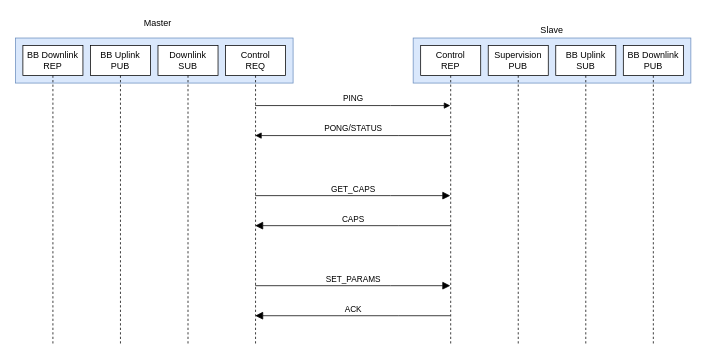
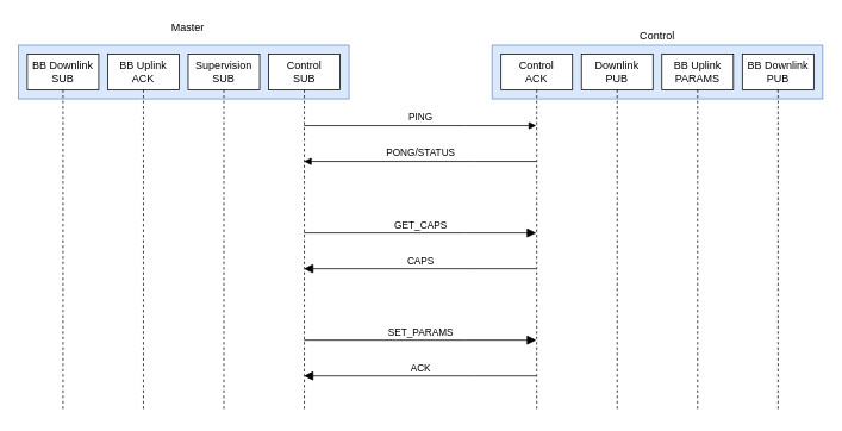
- <mxCell id="12" value="Slave" style="text;html=1;align=center;verticalAlign=middle;whiteSpace=wrap;rounded=0;" vertex="1" parent="1"><mxGeometry x="705" y="30" width="60" height="20" as="geometry" /></mxCell>
+ <mxCell id="12" value="Control" style="text;html=1;align=center;verticalAlign=middle;whiteSpace=wrap;rounded=0;" vertex="1" parent="1"><mxGeometry x="705" y="30" width="60" height="20" as="geometry" /></mxCell>
- <mxCell id="19" value="&lt;div&gt;BB Downlink&lt;br&gt;REP&lt;/div&gt;" style="shape=umlLifeline;perimeter=lifelinePerimeter;whiteSpace=wrap;html=1;container=0;dropTarget=0;collapsible=0;recursiveResize=0;outlineConnect=0;portConstraint=eastwest;newEdgeStyle={&quot;edgeStyle&quot;:&quot;elbowEdgeStyle&quot;,&quot;elbow&quot;:&quot;vertical&quot;,&quot;curved&quot;:0,&quot;rounded&quot;:0};" vertex="1" parent="1"><mxGeometry x="30" y="60" width="80" height="400" as="geometry" /></mxCell>
+ <mxCell id="19" value="&lt;div&gt;BB Downlink&lt;br&gt;SUB&lt;/div&gt;" style="shape=umlLifeline;perimeter=lifelinePerimeter;whiteSpace=wrap;html=1;container=0;dropTarget=0;collapsible=0;recursiveResize=0;outlineConnect=0;portConstraint=eastwest;newEdgeStyle={&quot;edgeStyle&quot;:&quot;elbowEdgeStyle&quot;,&quot;elbow&quot;:&quot;vertical&quot;,&quot;curved&quot;:0,&quot;rounded&quot;:0};" vertex="1" parent="1"><mxGeometry x="30" y="60" width="80" height="400" as="geometry" /></mxCell>
- <mxCell id="18" value="&lt;div&gt;BB Uplink&lt;br&gt;PUB&lt;/div&gt;" style="shape=umlLifeline;perimeter=lifelinePerimeter;whiteSpace=wrap;html=1;container=0;dropTarget=0;collapsible=0;recursiveResize=0;outlineConnect=0;portConstraint=eastwest;newEdgeStyle={&quot;edgeStyle&quot;:&quot;elbowEdgeStyle&quot;,&quot;elbow&quot;:&quot;vertical&quot;,&quot;curved&quot;:0,&quot;rounded&quot;:0};" vertex="1" parent="1"><mxGeometry x="120" y="60" width="80" height="400" as="geometry" /></mxCell>
+ <mxCell id="18" value="&lt;div&gt;BB Uplink&lt;br&gt;ACK&lt;/div&gt;" style="shape=umlLifeline;perimeter=lifelinePerimeter;whiteSpace=wrap;html=1;container=0;dropTarget=0;collapsible=0;recursiveResize=0;outlineConnect=0;portConstraint=eastwest;newEdgeStyle={&quot;edgeStyle&quot;:&quot;elbowEdgeStyle&quot;,&quot;elbow&quot;:&quot;vertical&quot;,&quot;curved&quot;:0,&quot;rounded&quot;:0};" vertex="1" parent="1"><mxGeometry x="120" y="60" width="80" height="400" as="geometry" /></mxCell>
- <mxCell id="17" value="&lt;div&gt;Downlink&lt;br&gt;SUB&lt;/div&gt;" style="shape=umlLifeline;perimeter=lifelinePerimeter;whiteSpace=wrap;html=1;container=0;dropTarget=0;collapsible=0;recursiveResize=0;outlineConnect=0;portConstraint=eastwest;newEdgeStyle={&quot;edgeStyle&quot;:&quot;elbowEdgeStyle&quot;,&quot;elbow&quot;:&quot;vertical&quot;,&quot;curved&quot;:0,&quot;rounded&quot;:0};" vertex="1" parent="1"><mxGeometry x="210" y="60" width="80" height="400" as="geometry" /></mxCell>
+ <mxCell id="17" value="&lt;div&gt;Supervision&lt;br&gt;SUB&lt;/div&gt;" style="shape=umlLifeline;perimeter=lifelinePerimeter;whiteSpace=wrap;html=1;container=0;dropTarget=0;collapsible=0;recursiveResize=0;outlineConnect=0;portConstraint=eastwest;newEdgeStyle={&quot;edgeStyle&quot;:&quot;elbowEdgeStyle&quot;,&quot;elbow&quot;:&quot;vertical&quot;,&quot;curved&quot;:0,&quot;rounded&quot;:0};" vertex="1" parent="1"><mxGeometry x="210" y="60" width="80" height="400" as="geometry" /></mxCell>
- <mxCell id="4" value="&lt;div&gt;Control&lt;br&gt;REQ&lt;/div&gt;" style="shape=umlLifeline;perimeter=lifelinePerimeter;whiteSpace=wrap;html=1;container=0;dropTarget=0;collapsible=0;recursiveResize=0;outlineConnect=0;portConstraint=eastwest;newEdgeStyle={&quot;edgeStyle&quot;:&quot;elbowEdgeStyle&quot;,&quot;elbow&quot;:&quot;vertical&quot;,&quot;curved&quot;:0,&quot;rounded&quot;:0};" parent="1" vertex="1"><mxGeometry x="300" y="60" width="80" height="400" as="geometry" /></mxCell>
+ <mxCell id="4" value="&lt;div&gt;Control&lt;br&gt;SUB&lt;/div&gt;" style="shape=umlLifeline;perimeter=lifelinePerimeter;whiteSpace=wrap;html=1;container=0;dropTarget=0;collapsible=0;recursiveResize=0;outlineConnect=0;portConstraint=eastwest;newEdgeStyle={&quot;edgeStyle&quot;:&quot;elbowEdgeStyle&quot;,&quot;elbow&quot;:&quot;vertical&quot;,&quot;curved&quot;:0,&quot;rounded&quot;:0};" parent="1" vertex="1"><mxGeometry x="300" y="60" width="80" height="400" as="geometry" /></mxCell>
- <mxCell id="5" value="&lt;div&gt;Control&lt;br&gt;REP&lt;/div&gt;" style="shape=umlLifeline;perimeter=lifelinePerimeter;whiteSpace=wrap;html=1;container=0;dropTarget=0;collapsible=0;recursiveResize=0;outlineConnect=0;portConstraint=eastwest;newEdgeStyle={&quot;edgeStyle&quot;:&quot;elbowEdgeStyle&quot;,&quot;elbow&quot;:&quot;vertical&quot;,&quot;curved&quot;:0,&quot;rounded&quot;:0};" parent="1" vertex="1"><mxGeometry x="560" y="60" width="80" height="400" as="geometry" /></mxCell>
+ <mxCell id="5" value="&lt;div&gt;Control&lt;br&gt;ACK&lt;/div&gt;" style="shape=umlLifeline;perimeter=lifelinePerimeter;whiteSpace=wrap;html=1;container=0;dropTarget=0;collapsible=0;recursiveResize=0;outlineConnect=0;portConstraint=eastwest;newEdgeStyle={&quot;edgeStyle&quot;:&quot;elbowEdgeStyle&quot;,&quot;elbow&quot;:&quot;vertical&quot;,&quot;curved&quot;:0,&quot;rounded&quot;:0};" parent="1" vertex="1"><mxGeometry x="560" y="60" width="80" height="400" as="geometry" /></mxCell>
- <mxCell id="10" value="&lt;div&gt;Supervision&lt;br&gt;PUB&lt;/div&gt;" style="shape=umlLifeline;perimeter=lifelinePerimeter;whiteSpace=wrap;html=1;container=0;dropTarget=0;collapsible=0;recursiveResize=0;outlineConnect=0;portConstraint=eastwest;newEdgeStyle={&quot;edgeStyle&quot;:&quot;elbowEdgeStyle&quot;,&quot;elbow&quot;:&quot;vertical&quot;,&quot;curved&quot;:0,&quot;rounded&quot;:0};" vertex="1" parent="1"><mxGeometry x="650" y="60" width="80" height="400" as="geometry" /></mxCell>
+ <mxCell id="10" value="&lt;div&gt;Downlink&lt;br&gt;PUB&lt;/div&gt;" style="shape=umlLifeline;perimeter=lifelinePerimeter;whiteSpace=wrap;html=1;container=0;dropTarget=0;collapsible=0;recursiveResize=0;outlineConnect=0;portConstraint=eastwest;newEdgeStyle={&quot;edgeStyle&quot;:&quot;elbowEdgeStyle&quot;,&quot;elbow&quot;:&quot;vertical&quot;,&quot;curved&quot;:0,&quot;rounded&quot;:0};" vertex="1" parent="1"><mxGeometry x="650" y="60" width="80" height="400" as="geometry" /></mxCell>
- <mxCell id="15" value="&lt;div&gt;BB Uplink&lt;br&gt;SUB&lt;/div&gt;" style="shape=umlLifeline;perimeter=lifelinePerimeter;whiteSpace=wrap;html=1;container=0;dropTarget=0;collapsible=0;recursiveResize=0;outlineConnect=0;portConstraint=eastwest;newEdgeStyle={&quot;edgeStyle&quot;:&quot;elbowEdgeStyle&quot;,&quot;elbow&quot;:&quot;vertical&quot;,&quot;curved&quot;:0,&quot;rounded&quot;:0};" vertex="1" parent="1"><mxGeometry x="740" y="60" width="80" height="400" as="geometry" /></mxCell>
+ <mxCell id="15" value="&lt;div&gt;BB Uplink&lt;br&gt;PARAMS&lt;/div&gt;" style="shape=umlLifeline;perimeter=lifelinePerimeter;whiteSpace=wrap;html=1;container=0;dropTarget=0;collapsible=0;recursiveResize=0;outlineConnect=0;portConstraint=eastwest;newEdgeStyle={&quot;edgeStyle&quot;:&quot;elbowEdgeStyle&quot;,&quot;elbow&quot;:&quot;vertical&quot;,&quot;curved&quot;:0,&quot;rounded&quot;:0};" vertex="1" parent="1"><mxGeometry x="740" y="60" width="80" height="400" as="geometry" /></mxCell>
